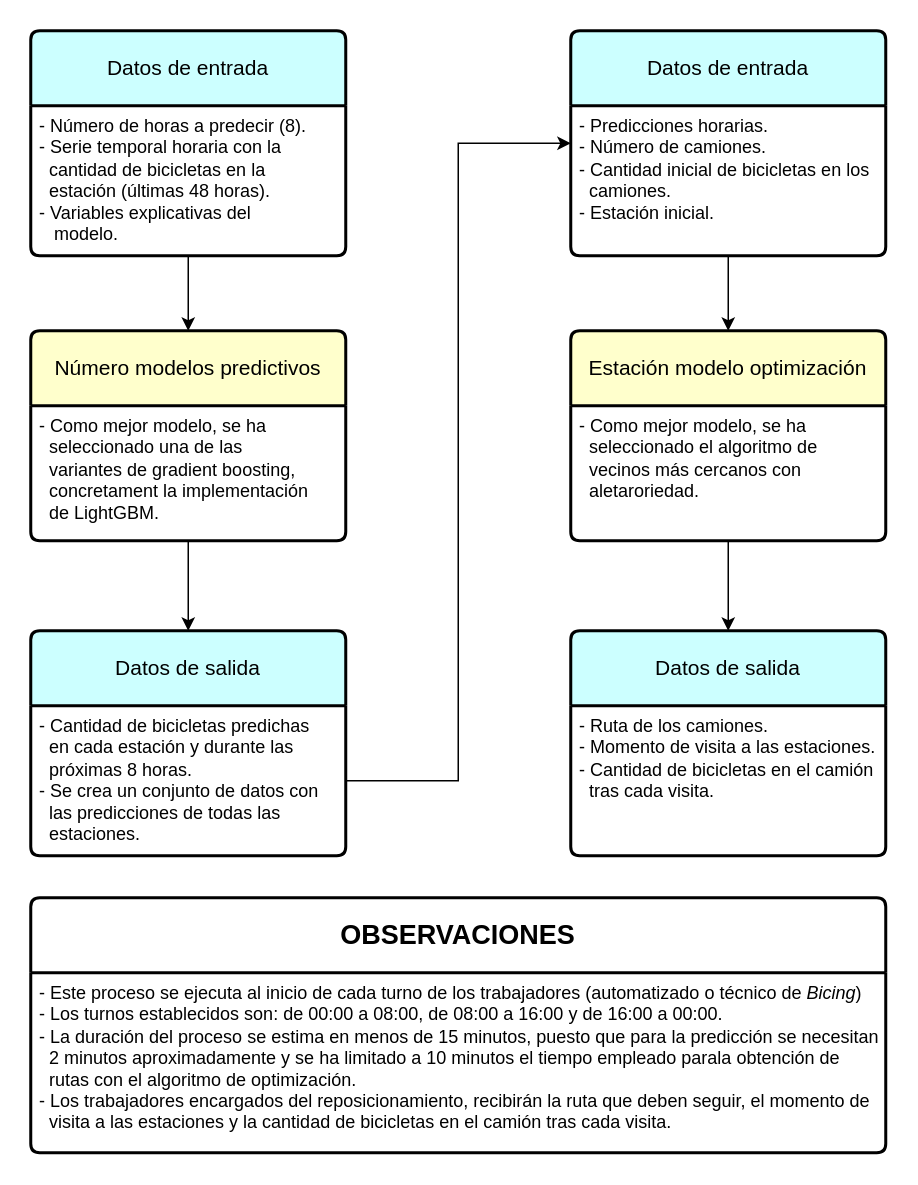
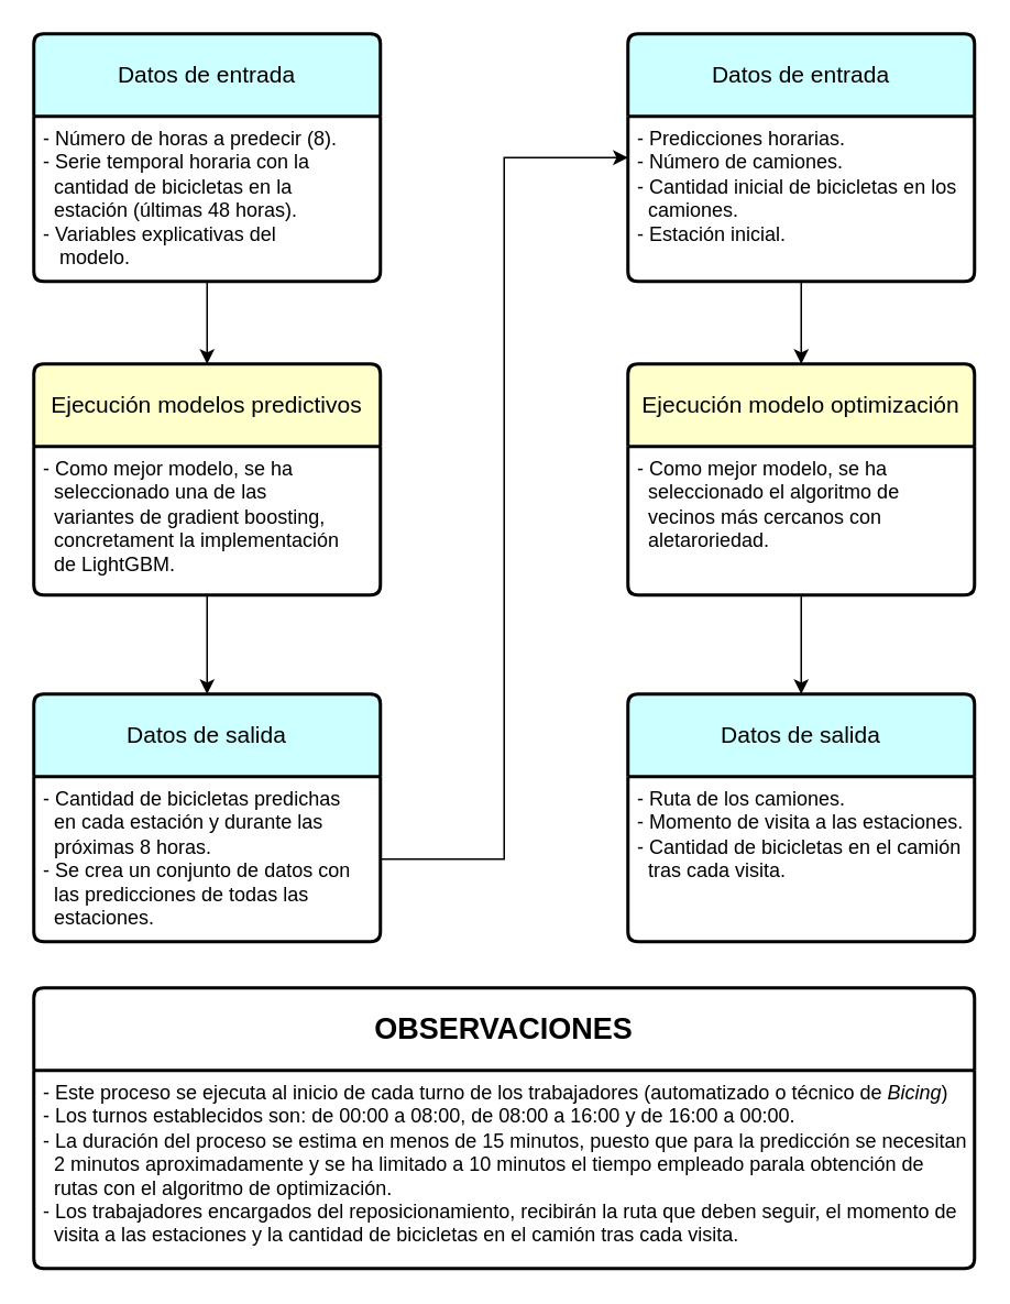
- <mxCell id="2" value="Número modelos predictivos" style="swimlane;childLayout=stackLayout;horizontal=1;startSize=50;horizontalStack=0;rounded=1;fontSize=14;fontStyle=0;strokeWidth=2;resizeParent=0;resizeLast=1;shadow=0;dashed=0;align=center;arcSize=4;whiteSpace=wrap;html=1;fillColor=#FFFFCC;" parent="1" vertex="1"><mxGeometry x="20" y="220" width="210" height="140" as="geometry"><mxRectangle x="300" y="-2330" width="150" height="50" as="alternateBounds" /></mxGeometry></mxCell>
+ <mxCell id="2" value="Ejecución modelos predictivos" style="swimlane;childLayout=stackLayout;horizontal=1;startSize=50;horizontalStack=0;rounded=1;fontSize=14;fontStyle=0;strokeWidth=2;resizeParent=0;resizeLast=1;shadow=0;dashed=0;align=center;arcSize=4;whiteSpace=wrap;html=1;fillColor=#FFFFCC;" parent="1" vertex="1"><mxGeometry x="20" y="220" width="210" height="140" as="geometry"><mxRectangle x="300" y="-2330" width="150" height="50" as="alternateBounds" /></mxGeometry></mxCell>
- <mxCell id="12" value="Estación modelo optimización" style="swimlane;childLayout=stackLayout;horizontal=1;startSize=50;horizontalStack=0;rounded=1;fontSize=14;fontStyle=0;strokeWidth=2;resizeParent=0;resizeLast=1;shadow=0;dashed=0;align=center;arcSize=4;whiteSpace=wrap;html=1;fillColor=#FFFFCC;" parent="1" vertex="1"><mxGeometry x="380" y="220" width="210" height="140" as="geometry"><mxRectangle x="300" y="-2330" width="150" height="50" as="alternateBounds" /></mxGeometry></mxCell>
+ <mxCell id="12" value="Ejecución modelo optimización" style="swimlane;childLayout=stackLayout;horizontal=1;startSize=50;horizontalStack=0;rounded=1;fontSize=14;fontStyle=0;strokeWidth=2;resizeParent=0;resizeLast=1;shadow=0;dashed=0;align=center;arcSize=4;whiteSpace=wrap;html=1;fillColor=#FFFFCC;" parent="1" vertex="1"><mxGeometry x="380" y="220" width="210" height="140" as="geometry"><mxRectangle x="300" y="-2330" width="150" height="50" as="alternateBounds" /></mxGeometry></mxCell>
